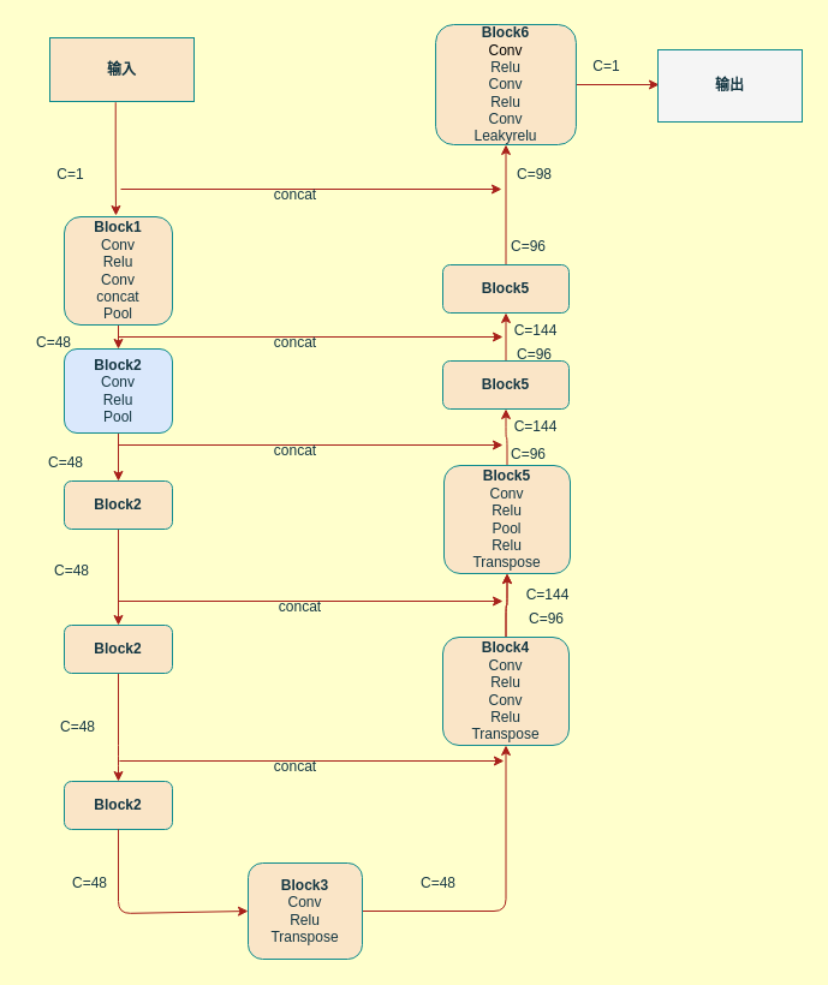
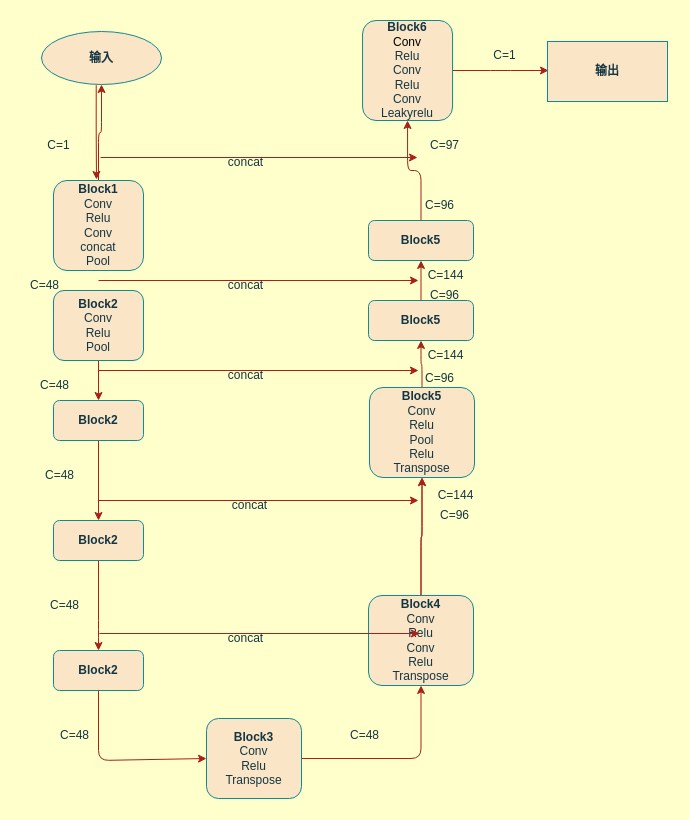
- <mxCell id="50" value="&lt;b&gt;输入&lt;/b&gt;" style="rounded=0;whiteSpace=wrap;html=1;labelBackgroundColor=none;fillColor=#FAE5C7;strokeColor=#0F8B8D;fontColor=#143642;fontSize=12;" parent="1" vertex="1"><mxGeometry x="41" y="31" width="120" height="53" as="geometry" /></mxCell>
+ <mxCell id="50" value="&lt;b&gt;输入&lt;/b&gt;" style="ellipse;whiteSpace=wrap;html=1;labelBackgroundColor=none;fillColor=#FAE5C7;strokeColor=#0F8B8D;fontColor=#143642;fontSize=12;" parent="1" vertex="1"><mxGeometry x="41" y="31" width="120" height="53" as="geometry" /></mxCell>
- <mxCell id="19" value="&lt;b&gt;Block6&lt;/b&gt;&lt;div&gt;&lt;span style=&quot;background-color: transparent; color: light-dark(rgb(0, 0, 0), rgb(255, 255, 255));&quot;&gt;Conv&lt;/span&gt;&lt;div&gt;Relu&lt;/div&gt;&lt;div&gt;Conv&lt;/div&gt;&lt;div&gt;Relu&lt;/div&gt;&lt;div&gt;Conv&lt;/div&gt;&lt;div&gt;Leakyrelu&lt;/div&gt;&lt;/div&gt;" style="rounded=1;whiteSpace=wrap;html=1;labelBackgroundColor=none;fillColor=#FAE5C7;strokeColor=#0F8B8D;fontColor=#143642;fontSize=12;" parent="1" vertex="1"><mxGeometry x="362.06" y="20" width="116.87" height="100" as="geometry" /></mxCell>
+ <mxCell id="19" value="&lt;b&gt;Block6&lt;/b&gt;&lt;div&gt;&lt;span style=&quot;background-color: transparent; color: light-dark(rgb(0, 0, 0), rgb(255, 255, 255));&quot;&gt;Conv&lt;/span&gt;&lt;div&gt;Relu&lt;/div&gt;&lt;div&gt;Conv&lt;/div&gt;&lt;div&gt;Relu&lt;/div&gt;&lt;div&gt;Conv&lt;/div&gt;&lt;div&gt;Leakyrelu&lt;/div&gt;&lt;/div&gt;" style="rounded=1;whiteSpace=wrap;html=1;labelBackgroundColor=none;fillColor=#FAE5C7;strokeColor=#0F8B8D;fontColor=#143642;fontSize=12;" parent="1" vertex="1"><mxGeometry x="362.06" y="20" width="90" height="100" as="geometry" /></mxCell>
- <mxCell id="49" value="&lt;b&gt;输出&lt;/b&gt;" style="rounded=0;whiteSpace=wrap;html=1;labelBackgroundColor=none;fillColor=#f5f5f5;strokeColor=#0F8B8D;fontColor=#143642;fontSize=12;" parent="1" vertex="1"><mxGeometry x="547" y="41" width="120" height="60" as="geometry" /></mxCell>
+ <mxCell id="49" value="&lt;b&gt;输出&lt;/b&gt;" style="rounded=0;whiteSpace=wrap;html=1;labelBackgroundColor=none;fillColor=#FAE5C7;strokeColor=#0F8B8D;fontColor=#143642;fontSize=12;" parent="1" vertex="1"><mxGeometry x="547" y="41" width="120" height="60" as="geometry" /></mxCell>
- <mxCell id="43" value="C=98" style="text;html=1;align=center;verticalAlign=middle;resizable=0;points=[];autosize=1;strokeColor=none;fillColor=none;labelBackgroundColor=none;rounded=1;fontColor=#143642;fontSize=12;" parent="1" vertex="1"><mxGeometry x="420.93" y="132" width="47" height="26" as="geometry" /></mxCell>
+ <mxCell id="43" value="C=97" style="text;html=1;align=center;verticalAlign=middle;resizable=0;points=[];autosize=1;strokeColor=none;fillColor=none;labelBackgroundColor=none;rounded=1;fontColor=#143642;fontSize=12;" parent="1" vertex="1"><mxGeometry x="420.93" y="132" width="47" height="26" as="geometry" /></mxCell>
- <mxCell id="2" style="edgeStyle=orthogonalEdgeStyle;rounded=1;orthogonalLoop=1;jettySize=auto;html=1;entryX=0.5;entryY=0;entryDx=0;entryDy=0;labelBackgroundColor=none;fontColor=default;strokeColor=#A8201A;fontSize=12;" parent="1" source="3" target="5" edge="1"><mxGeometry relative="1" as="geometry" /></mxCell>
+ <mxCell id="2" style="edgeStyle=orthogonalEdgeStyle;rounded=1;orthogonalLoop=1;jettySize=auto;html=1;labelBackgroundColor=none;fontColor=default;strokeColor=#A8201A;fontSize=12;" parent="1" source="3" target="50" edge="1"><mxGeometry relative="1" as="geometry" /></mxCell>
- <mxCell id="5" value="&lt;b&gt;Block2&lt;/b&gt;&lt;div&gt;Conv&lt;/div&gt;&lt;div&gt;Relu&lt;/div&gt;&lt;div&gt;Pool&lt;/div&gt;" style="rounded=1;whiteSpace=wrap;html=1;labelBackgroundColor=none;fillColor=#dae8fc;strokeColor=#0F8B8D;fontColor=#143642;fontSize=12;" parent="1" vertex="1"><mxGeometry x="53" y="290" width="90" height="70" as="geometry" /></mxCell>
+ <mxCell id="5" value="&lt;b&gt;Block2&lt;/b&gt;&lt;div&gt;Conv&lt;/div&gt;&lt;div&gt;Relu&lt;/div&gt;&lt;div&gt;Pool&lt;/div&gt;" style="rounded=1;whiteSpace=wrap;html=1;labelBackgroundColor=none;fillColor=#FAE5C7;strokeColor=#0F8B8D;fontColor=#143642;fontSize=12;" parent="1" vertex="1"><mxGeometry x="53" y="290" width="90" height="70" as="geometry" /></mxCell>
- <mxCell id="12" value="&lt;b&gt;Block4&lt;/b&gt;&lt;br&gt;&lt;div&gt;Conv&lt;/div&gt;&lt;div&gt;Relu&lt;/div&gt;&lt;div&gt;Conv&lt;/div&gt;&lt;div&gt;Relu&lt;/div&gt;&lt;div&gt;Transpose&lt;/div&gt;" style="rounded=1;whiteSpace=wrap;html=1;labelBackgroundColor=none;fillColor=#FAE5C7;strokeColor=#0F8B8D;fontColor=#143642;fontSize=12;" parent="1" vertex="1"><mxGeometry x="368" y="530" width="105" height="90" as="geometry" /></mxCell>
+ <mxCell id="12" value="&lt;b&gt;Block4&lt;/b&gt;&lt;br&gt;&lt;div&gt;Conv&lt;/div&gt;&lt;div&gt;Relu&lt;/div&gt;&lt;div&gt;Conv&lt;/div&gt;&lt;div&gt;Relu&lt;/div&gt;&lt;div&gt;Transpose&lt;/div&gt;" style="rounded=1;whiteSpace=wrap;html=1;labelBackgroundColor=none;fillColor=#FAE5C7;strokeColor=#0F8B8D;fontColor=#143642;fontSize=12;" parent="1" vertex="1"><mxGeometry x="368" y="595" width="105" height="90" as="geometry" /></mxCell>
